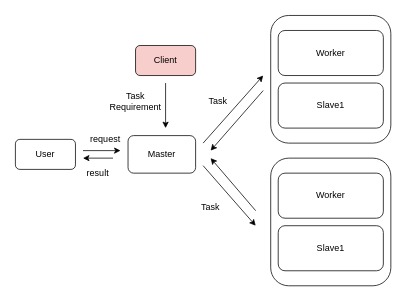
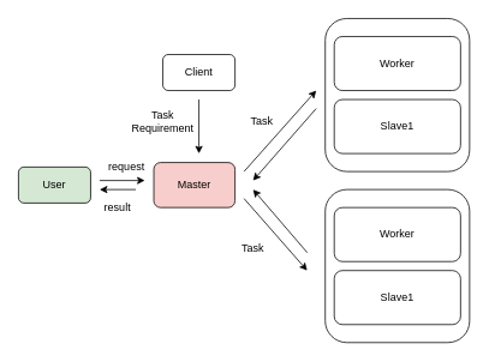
- <mxCell id="9" value="Client" style="rounded=1;whiteSpace=wrap;html=1;fillColor=#f8cecc;" vertex="1" parent="1"><mxGeometry x="180" y="60" width="80" height="40" as="geometry" /></mxCell>
+ <mxCell id="9" value="Client" style="rounded=1;whiteSpace=wrap;html=1;" vertex="1" parent="1"><mxGeometry x="180" y="60" width="80" height="40" as="geometry" /></mxCell>
- <mxCell id="10" value="User" style="rounded=1;whiteSpace=wrap;html=1;" vertex="1" parent="1"><mxGeometry x="20" y="185" width="80" height="40" as="geometry" /></mxCell>
+ <mxCell id="10" value="User" style="rounded=1;whiteSpace=wrap;html=1;fillColor=#d5e8d4;" vertex="1" parent="1"><mxGeometry x="20" y="185" width="80" height="40" as="geometry" /></mxCell>
- <mxCell id="4" value="Master" style="rounded=1;whiteSpace=wrap;html=1;" vertex="1" parent="1"><mxGeometry x="170" y="180" width="90" height="50" as="geometry" /></mxCell>
+ <mxCell id="4" value="Master" style="rounded=1;whiteSpace=wrap;html=1;fillColor=#f8cecc;" vertex="1" parent="1"><mxGeometry x="170" y="180" width="90" height="50" as="geometry" /></mxCell>
